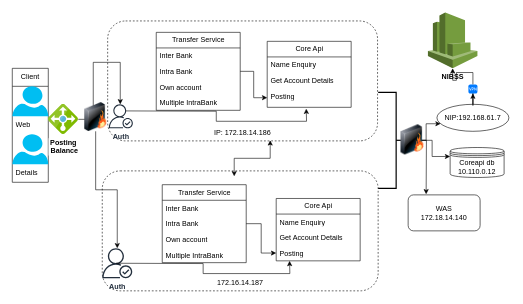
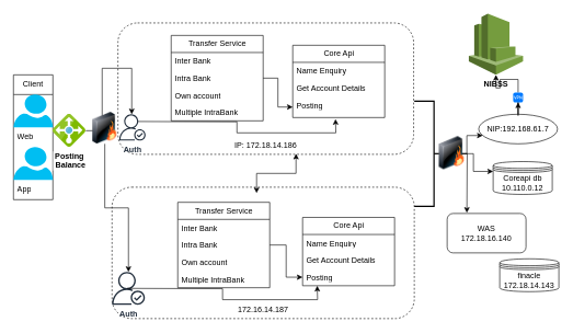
- <mxCell id="26" value="Details" style="text;strokeColor=none;fillColor=none;align=left;verticalAlign=middle;spacingLeft=4;spacingRight=4;overflow=hidden;points=[[0,0.5],[1,0.5]];portConstraint=eastwest;rotatable=0;whiteSpace=wrap;html=1;" vertex="1" parent="22"><mxGeometry y="160" width="60" height="30" as="geometry" /></mxCell>
+ <mxCell id="26" value="App" style="text;strokeColor=none;fillColor=none;align=left;verticalAlign=middle;spacingLeft=4;spacingRight=4;overflow=hidden;points=[[0,0.5],[1,0.5]];portConstraint=eastwest;rotatable=0;whiteSpace=wrap;html=1;" vertex="1" parent="22"><mxGeometry y="160" width="60" height="30" as="geometry" /></mxCell>
- <mxCell id="43" value="WAS&lt;div&gt;172.18.14.140&lt;/div&gt;" style="rounded=1;whiteSpace=wrap;html=1;" vertex="1" parent="1"><mxGeometry x="680" y="324" width="120" height="60" as="geometry" /></mxCell>
+ <mxCell id="43" value="WAS&lt;div&gt;172.18.16.140&lt;/div&gt;" style="rounded=1;whiteSpace=wrap;html=1;" vertex="1" parent="1"><mxGeometry x="680" y="324" width="120" height="60" as="geometry" /></mxCell>
+ <mxCell id="38" value="finacle&lt;div&gt;172.18.14.143&lt;/div&gt;" style="shape=datastore;whiteSpace=wrap;html=1;" vertex="1" parent="1"><mxGeometry x="760" y="393" width="90" height="50" as="geometry" /></mxCell>
